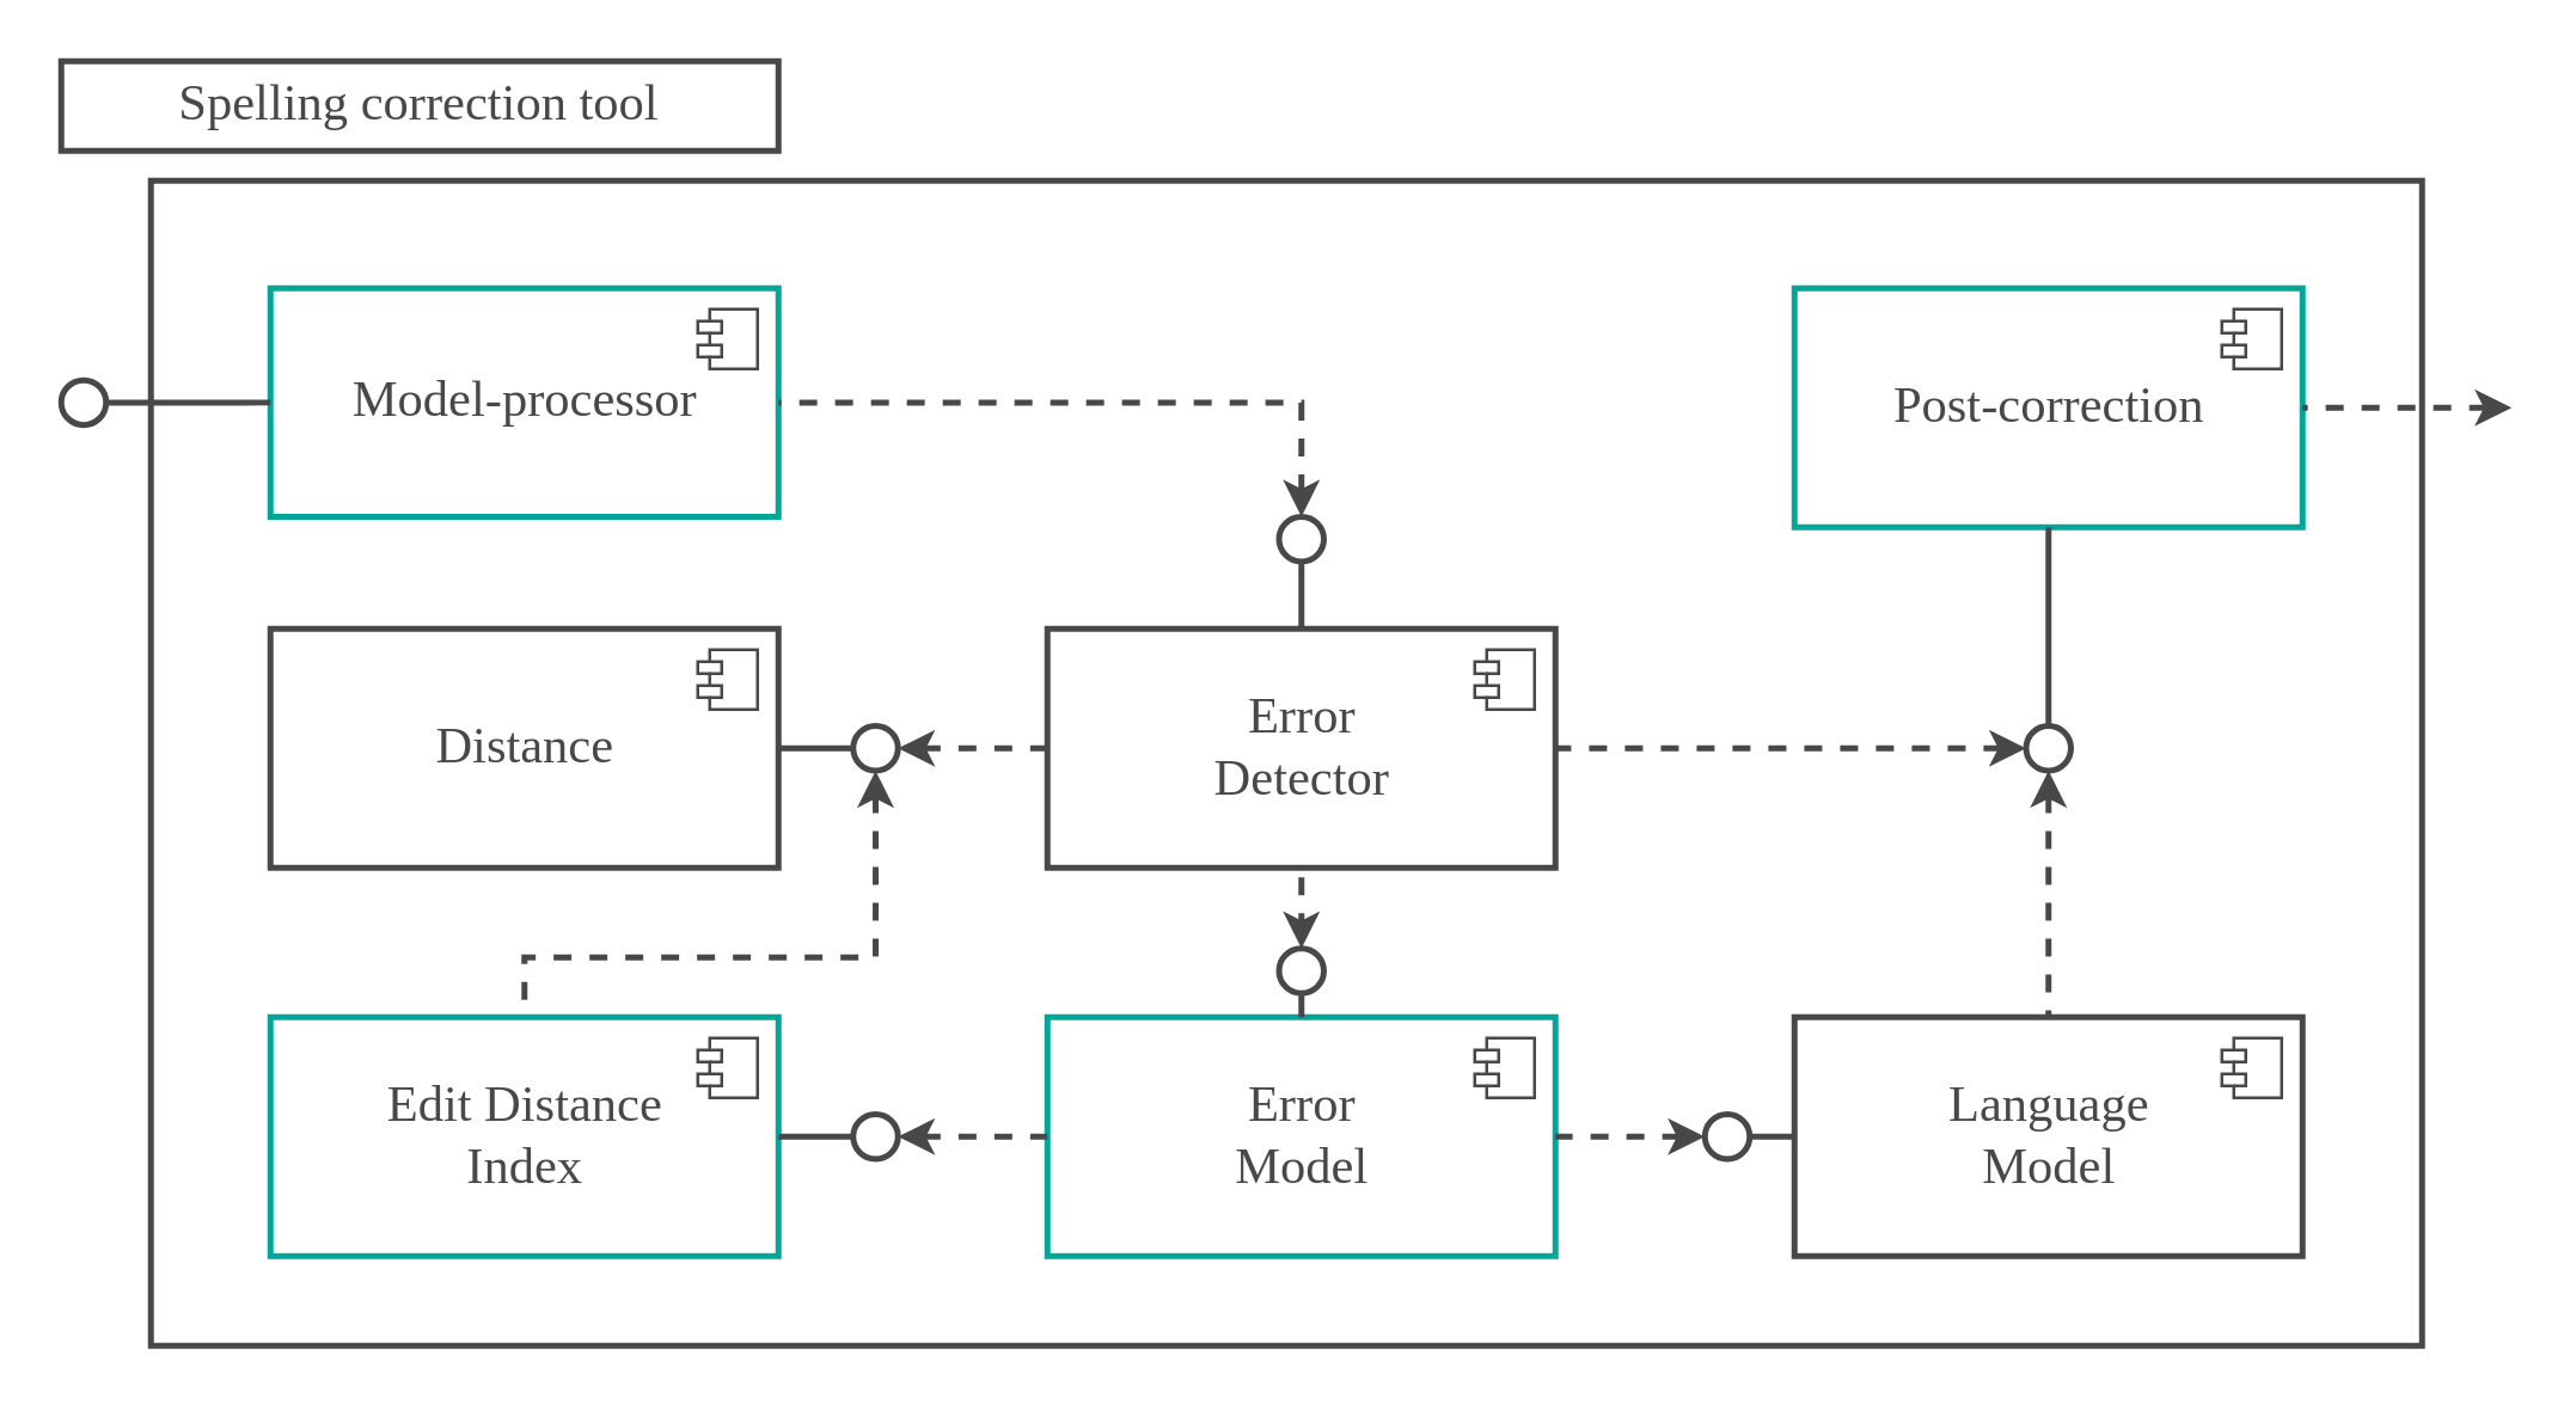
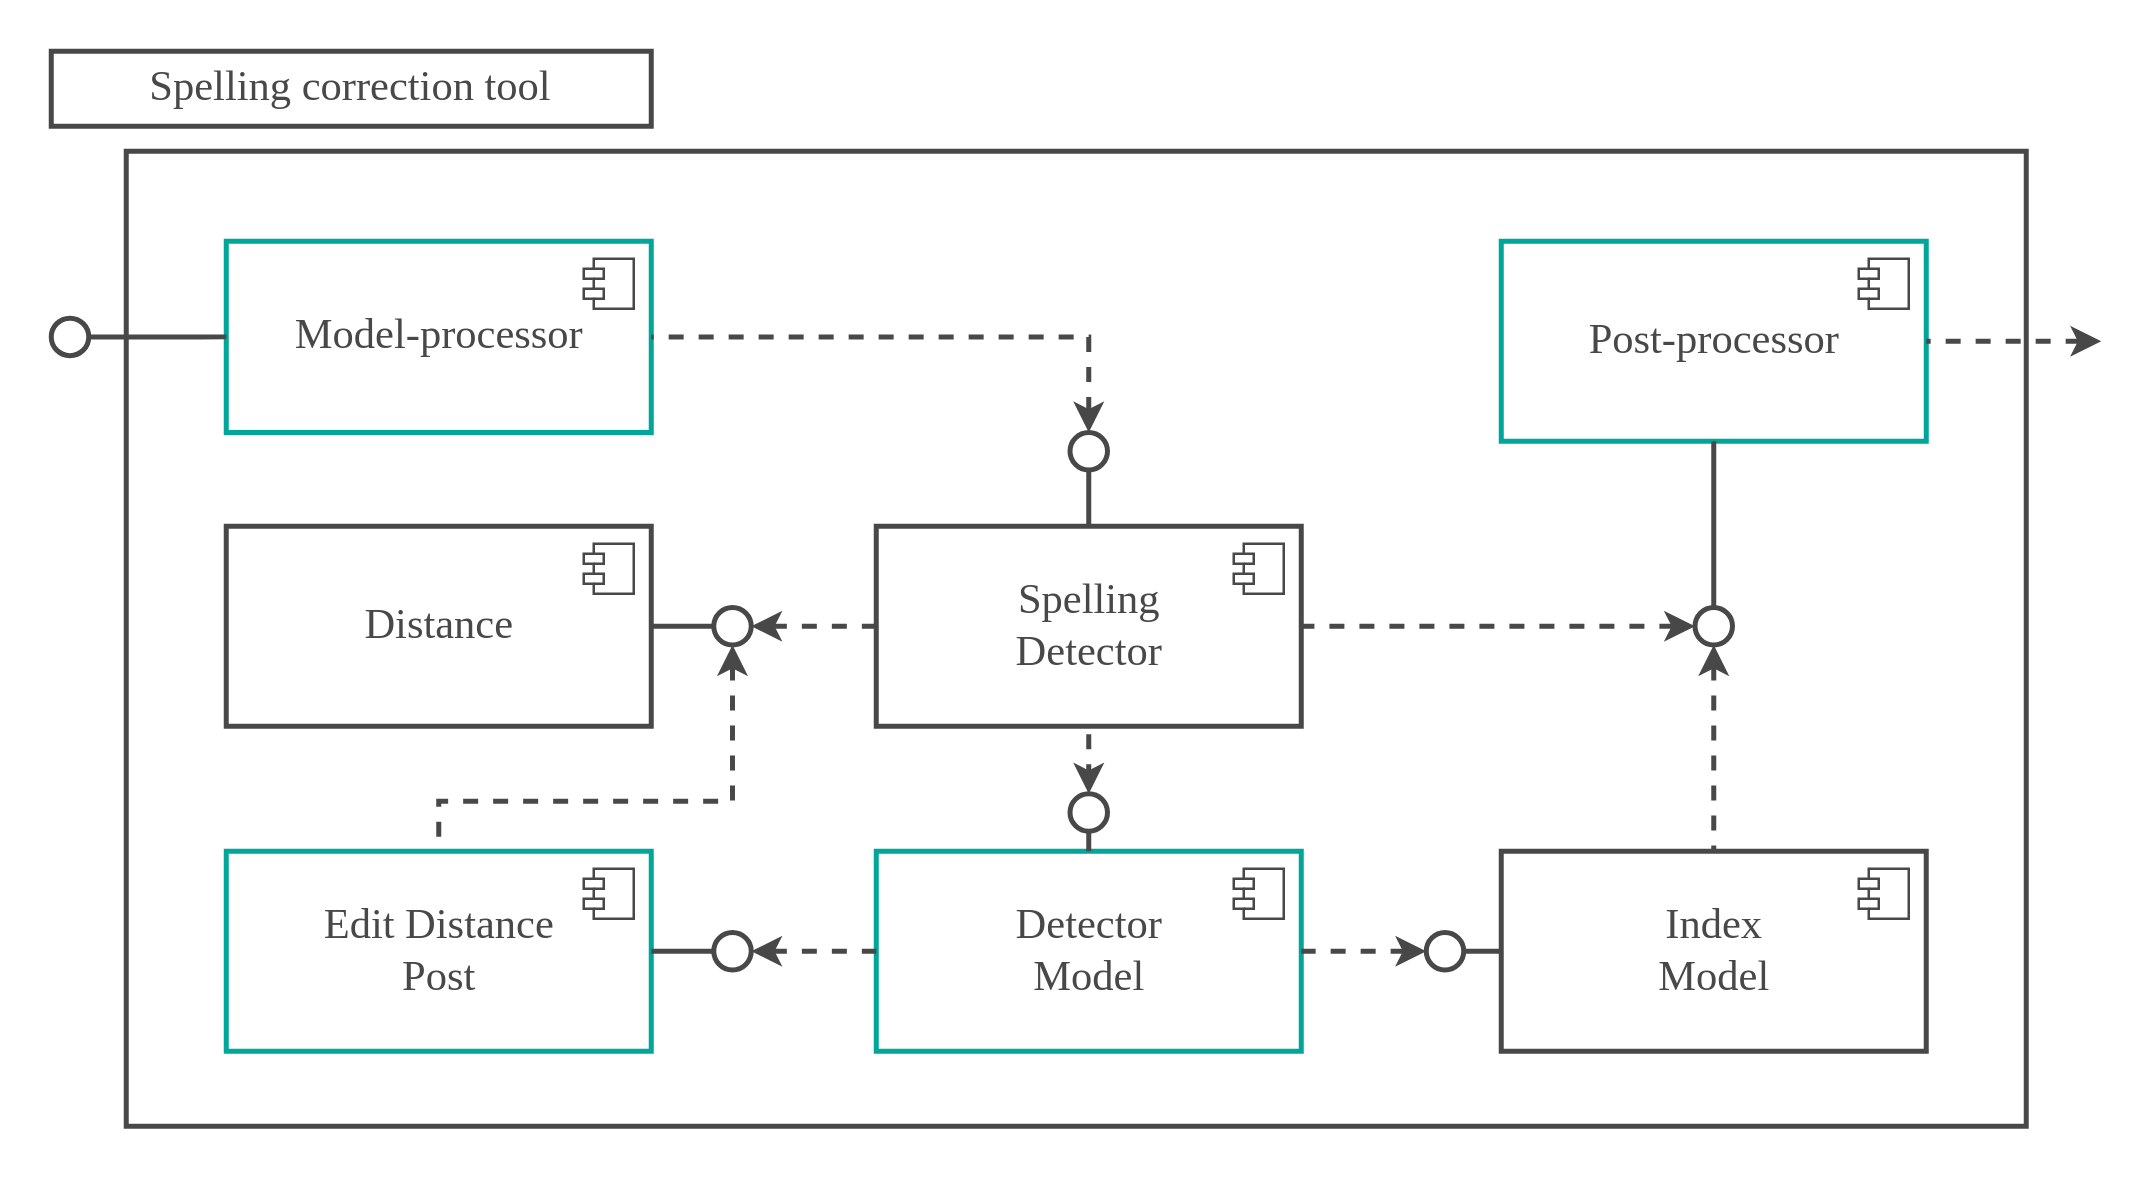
- <mxCell id="3" value="&lt;font color=&quot;#484848&quot; face=&quot;montserrat semibold&quot;&gt;&lt;span style=&quot;font-size: 17px&quot;&gt;Post-correction&lt;/span&gt;&lt;/font&gt;" style="html=1;dropTarget=0;strokeWidth=2;strokeColor=#00A699;" parent="1" vertex="1"><mxGeometry x="600" y="96" width="170" height="80" as="geometry" /></mxCell>
+ <mxCell id="3" value="&lt;font color=&quot;#484848&quot; face=&quot;montserrat semibold&quot;&gt;&lt;span style=&quot;font-size: 17px&quot;&gt;Post-processor&lt;/span&gt;&lt;/font&gt;" style="html=1;dropTarget=0;strokeWidth=2;strokeColor=#00A699;" parent="1" vertex="1"><mxGeometry x="600" y="96" width="170" height="80" as="geometry" /></mxCell>
- <mxCell id="25" value="&lt;font style=&quot;font-size: 17px&quot;&gt;&lt;span style=&quot;color: rgb(72 , 72 , 72) ; font-family: &amp;#34;montserrat semibold&amp;#34;&quot;&gt;Error&lt;br&gt;&lt;/span&gt;&lt;font color=&quot;#484848&quot; face=&quot;montserrat semibold&quot;&gt;Detector&lt;/font&gt;&lt;br&gt;&lt;/font&gt;" style="html=1;dropTarget=0;strokeWidth=2;strokeColor=#484848;" parent="1" vertex="1"><mxGeometry x="350" y="210" width="170" height="80" as="geometry" /></mxCell>
+ <mxCell id="25" value="&lt;font style=&quot;font-size: 17px&quot;&gt;&lt;span style=&quot;color: rgb(72 , 72 , 72) ; font-family: &amp;#34;montserrat semibold&amp;#34;&quot;&gt;Spelling&lt;br&gt;&lt;/span&gt;&lt;font color=&quot;#484848&quot; face=&quot;montserrat semibold&quot;&gt;Detector&lt;/font&gt;&lt;br&gt;&lt;/font&gt;" style="html=1;dropTarget=0;strokeWidth=2;strokeColor=#484848;" parent="1" vertex="1"><mxGeometry x="350" y="210" width="170" height="80" as="geometry" /></mxCell>
- <mxCell id="31" value="&lt;font color=&quot;#484848&quot; face=&quot;montserrat semibold&quot;&gt;&lt;span style=&quot;font-size: 17px&quot;&gt;Edit Distance &lt;br&gt;Index&lt;br&gt;&lt;/span&gt;&lt;/font&gt;" style="html=1;dropTarget=0;strokeWidth=2;strokeColor=#00A699;" parent="1" vertex="1"><mxGeometry x="90" y="340" width="170" height="80" as="geometry" /></mxCell>
+ <mxCell id="31" value="&lt;font color=&quot;#484848&quot; face=&quot;montserrat semibold&quot;&gt;&lt;span style=&quot;font-size: 17px&quot;&gt;Edit Distance &lt;br&gt;Post&lt;br&gt;&lt;/span&gt;&lt;/font&gt;" style="html=1;dropTarget=0;strokeWidth=2;strokeColor=#00A699;" parent="1" vertex="1"><mxGeometry x="90" y="340" width="170" height="80" as="geometry" /></mxCell>
- <mxCell id="5" value="&lt;font style=&quot;font-size: 17px&quot;&gt;&lt;span style=&quot;color: rgb(72 , 72 , 72) ; font-family: &amp;#34;montserrat semibold&amp;#34;&quot;&gt;Error&lt;br&gt;&lt;/span&gt;&lt;span style=&quot;color: rgb(72 , 72 , 72) ; font-family: &amp;#34;montserrat semibold&amp;#34;&quot;&gt;Model&lt;/span&gt;&lt;/font&gt;" style="html=1;dropTarget=0;strokeWidth=2;strokeColor=#00A699;" parent="1" vertex="1"><mxGeometry x="350" y="340" width="170" height="80" as="geometry" /></mxCell>
+ <mxCell id="5" value="&lt;font style=&quot;font-size: 17px&quot;&gt;&lt;span style=&quot;color: rgb(72 , 72 , 72) ; font-family: &amp;#34;montserrat semibold&amp;#34;&quot;&gt;Detector&lt;br&gt;&lt;/span&gt;&lt;span style=&quot;color: rgb(72 , 72 , 72) ; font-family: &amp;#34;montserrat semibold&amp;#34;&quot;&gt;Model&lt;/span&gt;&lt;/font&gt;" style="html=1;dropTarget=0;strokeWidth=2;strokeColor=#00A699;" parent="1" vertex="1"><mxGeometry x="350" y="340" width="170" height="80" as="geometry" /></mxCell>
- <mxCell id="10" value="&lt;font color=&quot;#484848&quot; face=&quot;montserrat semibold&quot; style=&quot;font-size: 17px&quot;&gt;Language&lt;br&gt;Model&lt;/font&gt;" style="html=1;dropTarget=0;strokeWidth=2;strokeColor=#484848;" parent="1" vertex="1"><mxGeometry x="600" y="340" width="170" height="80" as="geometry" /></mxCell>
+ <mxCell id="10" value="&lt;font color=&quot;#484848&quot; face=&quot;montserrat semibold&quot; style=&quot;font-size: 17px&quot;&gt;Index&lt;br&gt;Model&lt;/font&gt;" style="html=1;dropTarget=0;strokeWidth=2;strokeColor=#484848;" parent="1" vertex="1"><mxGeometry x="600" y="340" width="170" height="80" as="geometry" /></mxCell>
